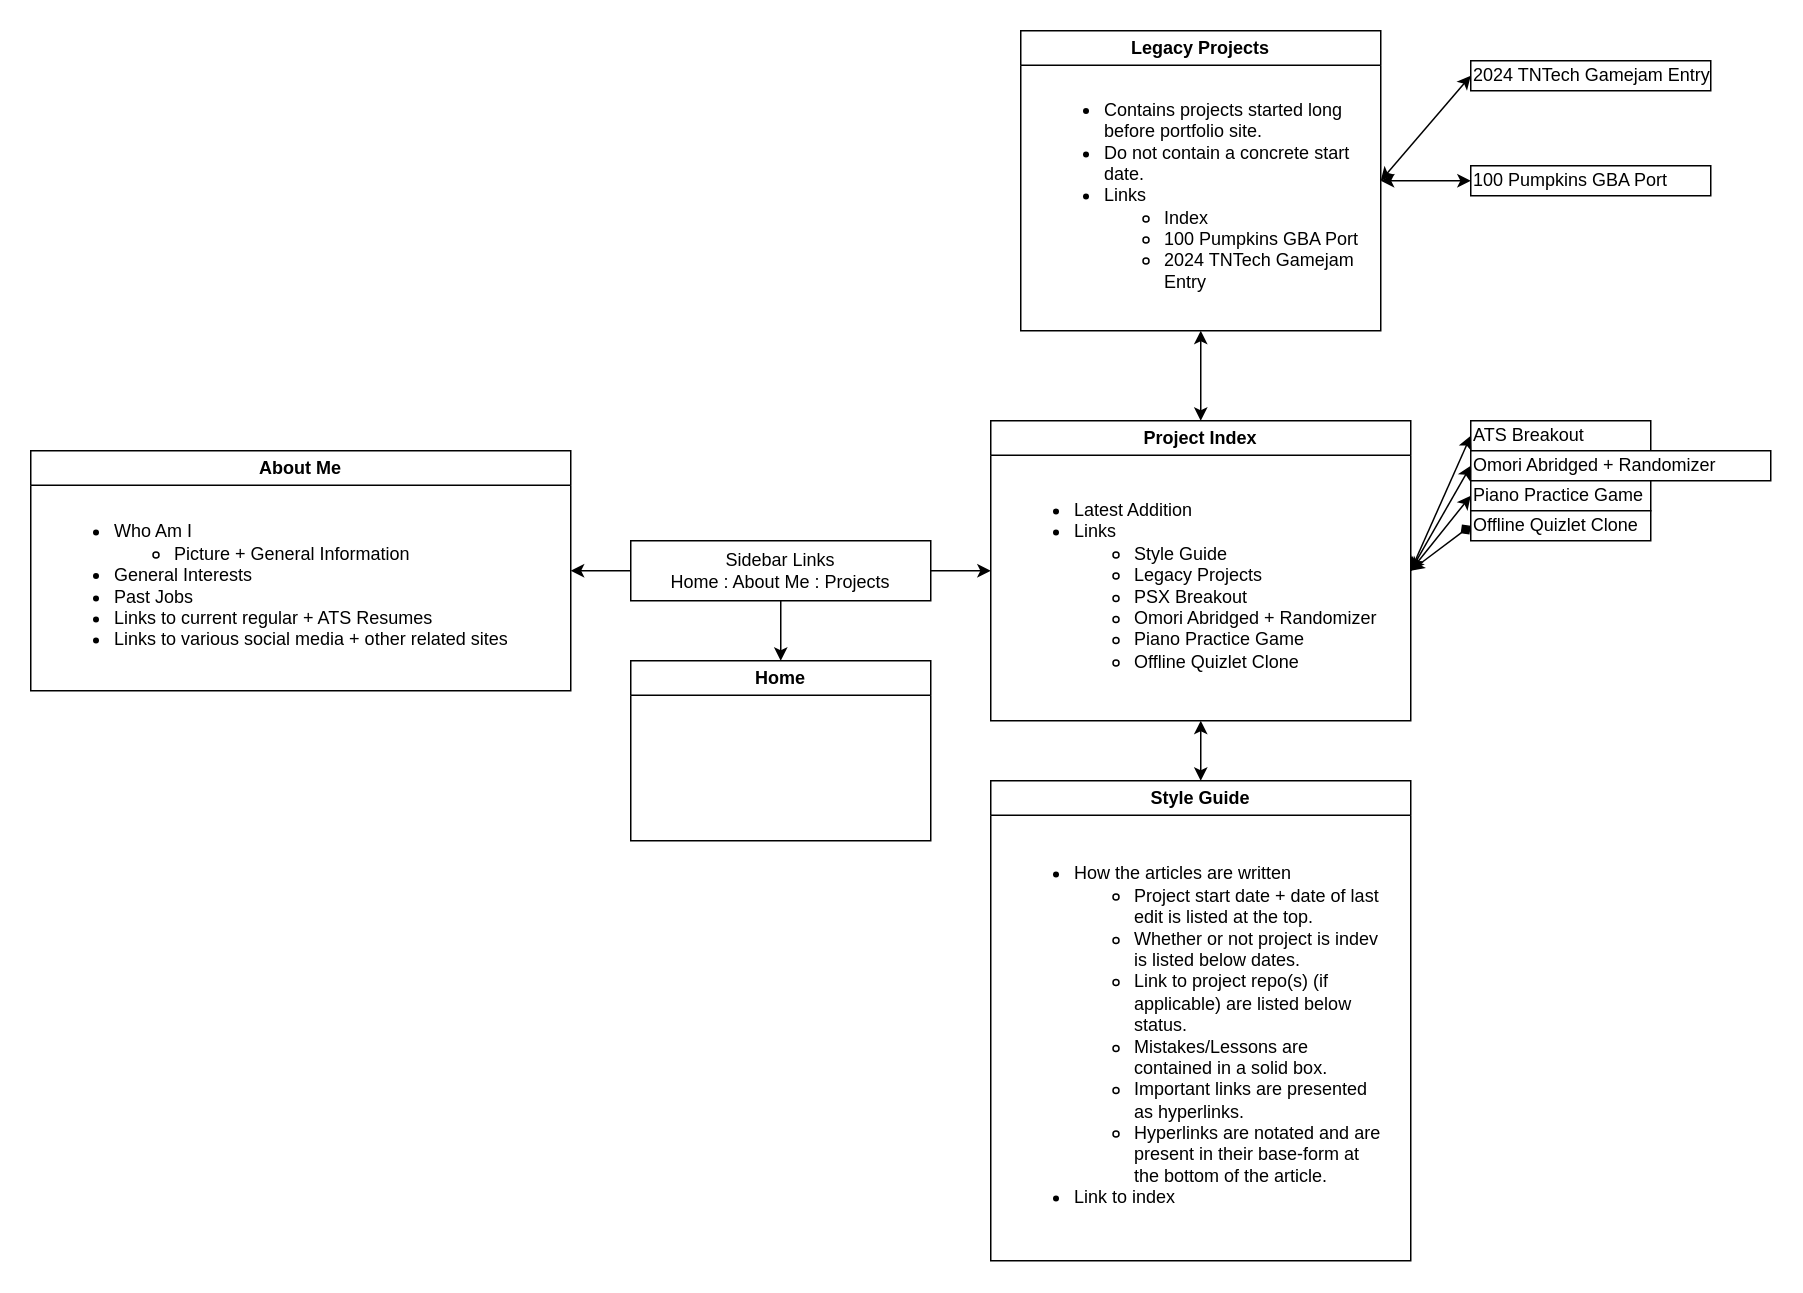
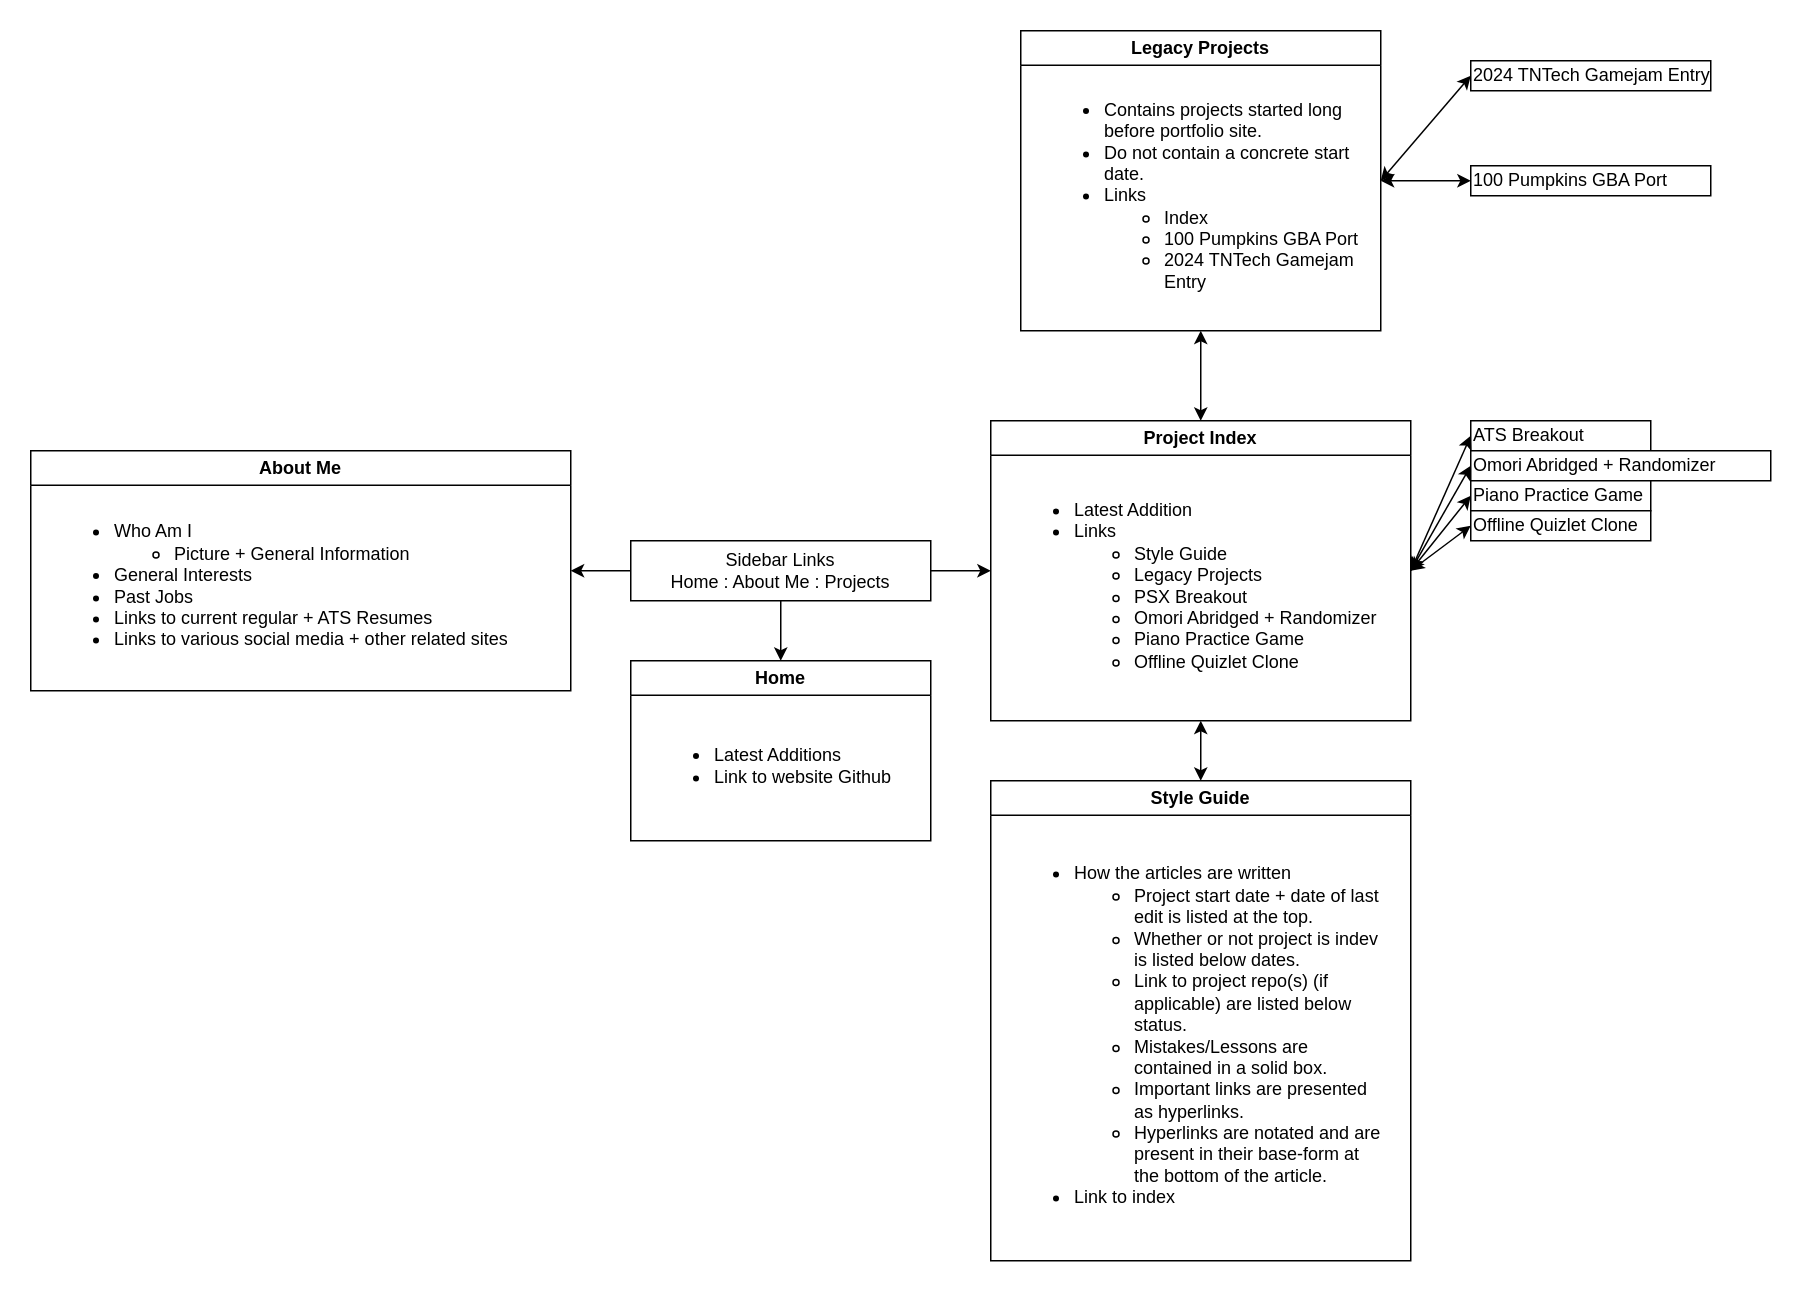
- <mxCell id="29" value="" style="endArrow=diamond;startArrow=classic;html=1;rounded=0;entryX=0;entryY=0.5;entryDx=0;entryDy=0;exitX=1;exitY=0.5;exitDx=0;exitDy=0;" edge="1" parent="1" target="28" source="9"><mxGeometry width="50" height="50" relative="1" as="geometry"><mxPoint x="940" y="400" as="sourcePoint" /><mxPoint x="970" y="170" as="targetPoint" /></mxGeometry></mxCell>
+ <mxCell id="29" value="" style="endArrow=classic;startArrow=classic;html=1;rounded=0;entryX=0;entryY=0.5;entryDx=0;entryDy=0;exitX=1;exitY=0.5;exitDx=0;exitDy=0;" edge="1" parent="1" target="28" source="9"><mxGeometry width="50" height="50" relative="1" as="geometry"><mxPoint x="940" y="400" as="sourcePoint" /><mxPoint x="970" y="170" as="targetPoint" /></mxGeometry></mxCell>
+ <mxCell id="3" value="&lt;ul&gt;&lt;li&gt;&lt;span style=&quot;background-color: transparent; color: light-dark(rgb(0, 0, 0), rgb(255, 255, 255));&quot;&gt;Latest Additions&lt;/span&gt;&lt;br&gt;&lt;/li&gt;&lt;li&gt;&lt;span style=&quot;background-color: transparent; color: light-dark(rgb(0, 0, 0), rgb(255, 255, 255));&quot;&gt;Link to website Github&lt;/span&gt;&lt;/li&gt;&lt;/ul&gt;" style="text;strokeColor=none;fillColor=none;align=left;verticalAlign=middle;spacingLeft=4;spacingRight=4;overflow=hidden;points=[[0,0.5],[1,0.5]];portConstraint=eastwest;rotatable=0;whiteSpace=wrap;html=1;" vertex="1" parent="2"><mxGeometry x="10" y="30" width="180" height="80" as="geometry" /></mxCell>
